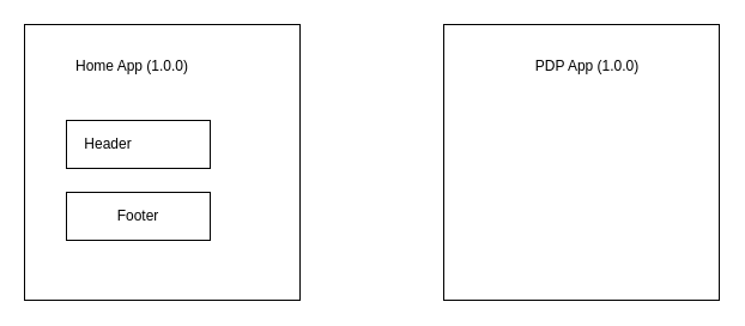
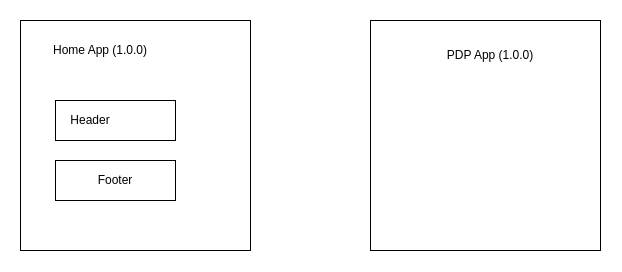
- <mxCell id="3" value="Home App (1.0.0)" style="text;html=1;strokeColor=none;fillColor=none;align=center;verticalAlign=middle;whiteSpace=wrap;rounded=0;" vertex="1" parent="1"><mxGeometry x="55" y="40" width="110" height="30" as="geometry" /></mxCell>
+ <mxCell id="3" value="Home App (1.0.0)" style="text;html=1;strokeColor=none;fillColor=none;align=center;verticalAlign=middle;whiteSpace=wrap;rounded=0;" vertex="1" parent="1"><mxGeometry x="45" y="35" width="110" height="30" as="geometry" /></mxCell>
